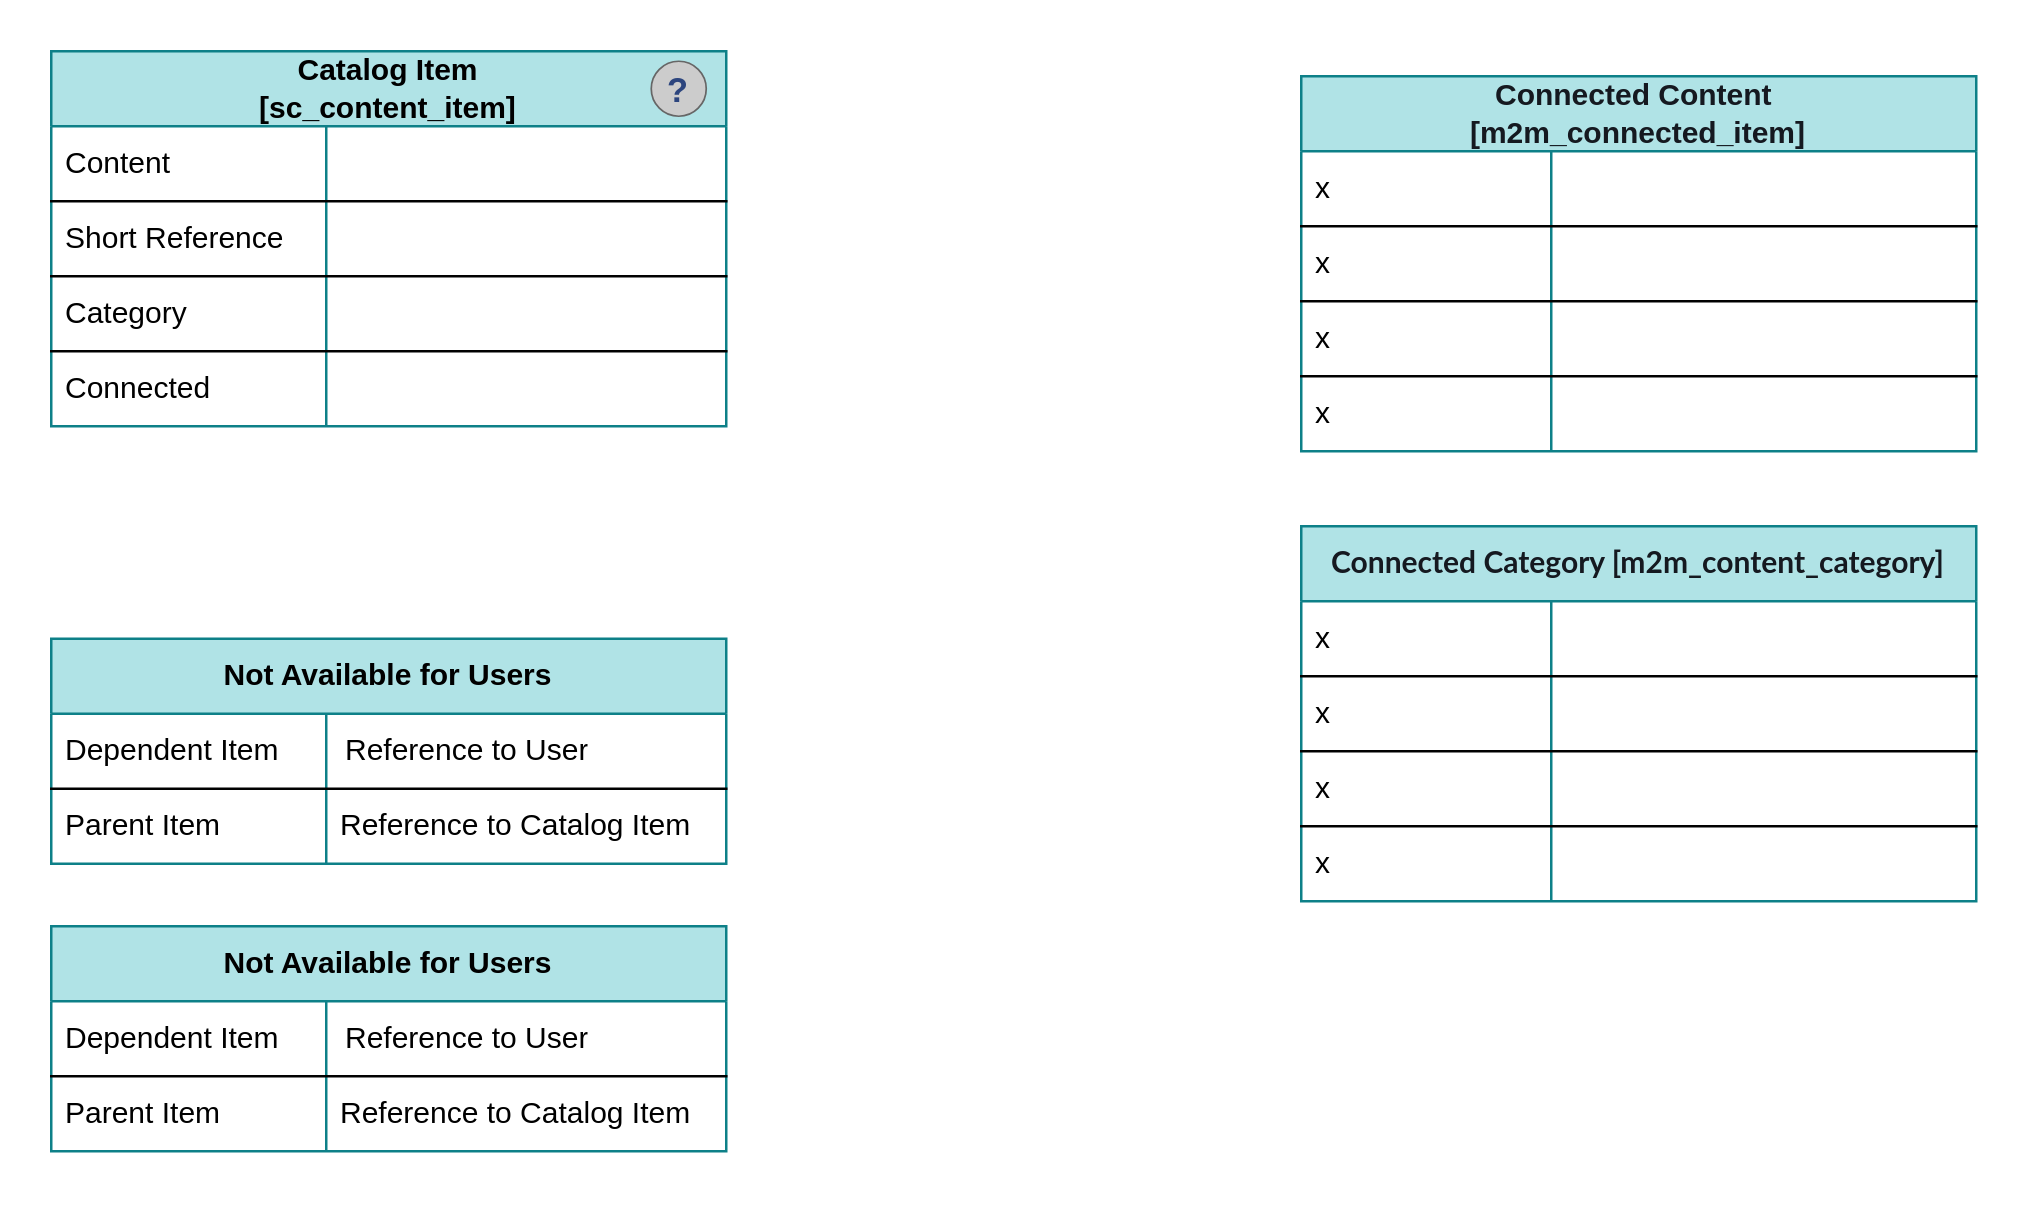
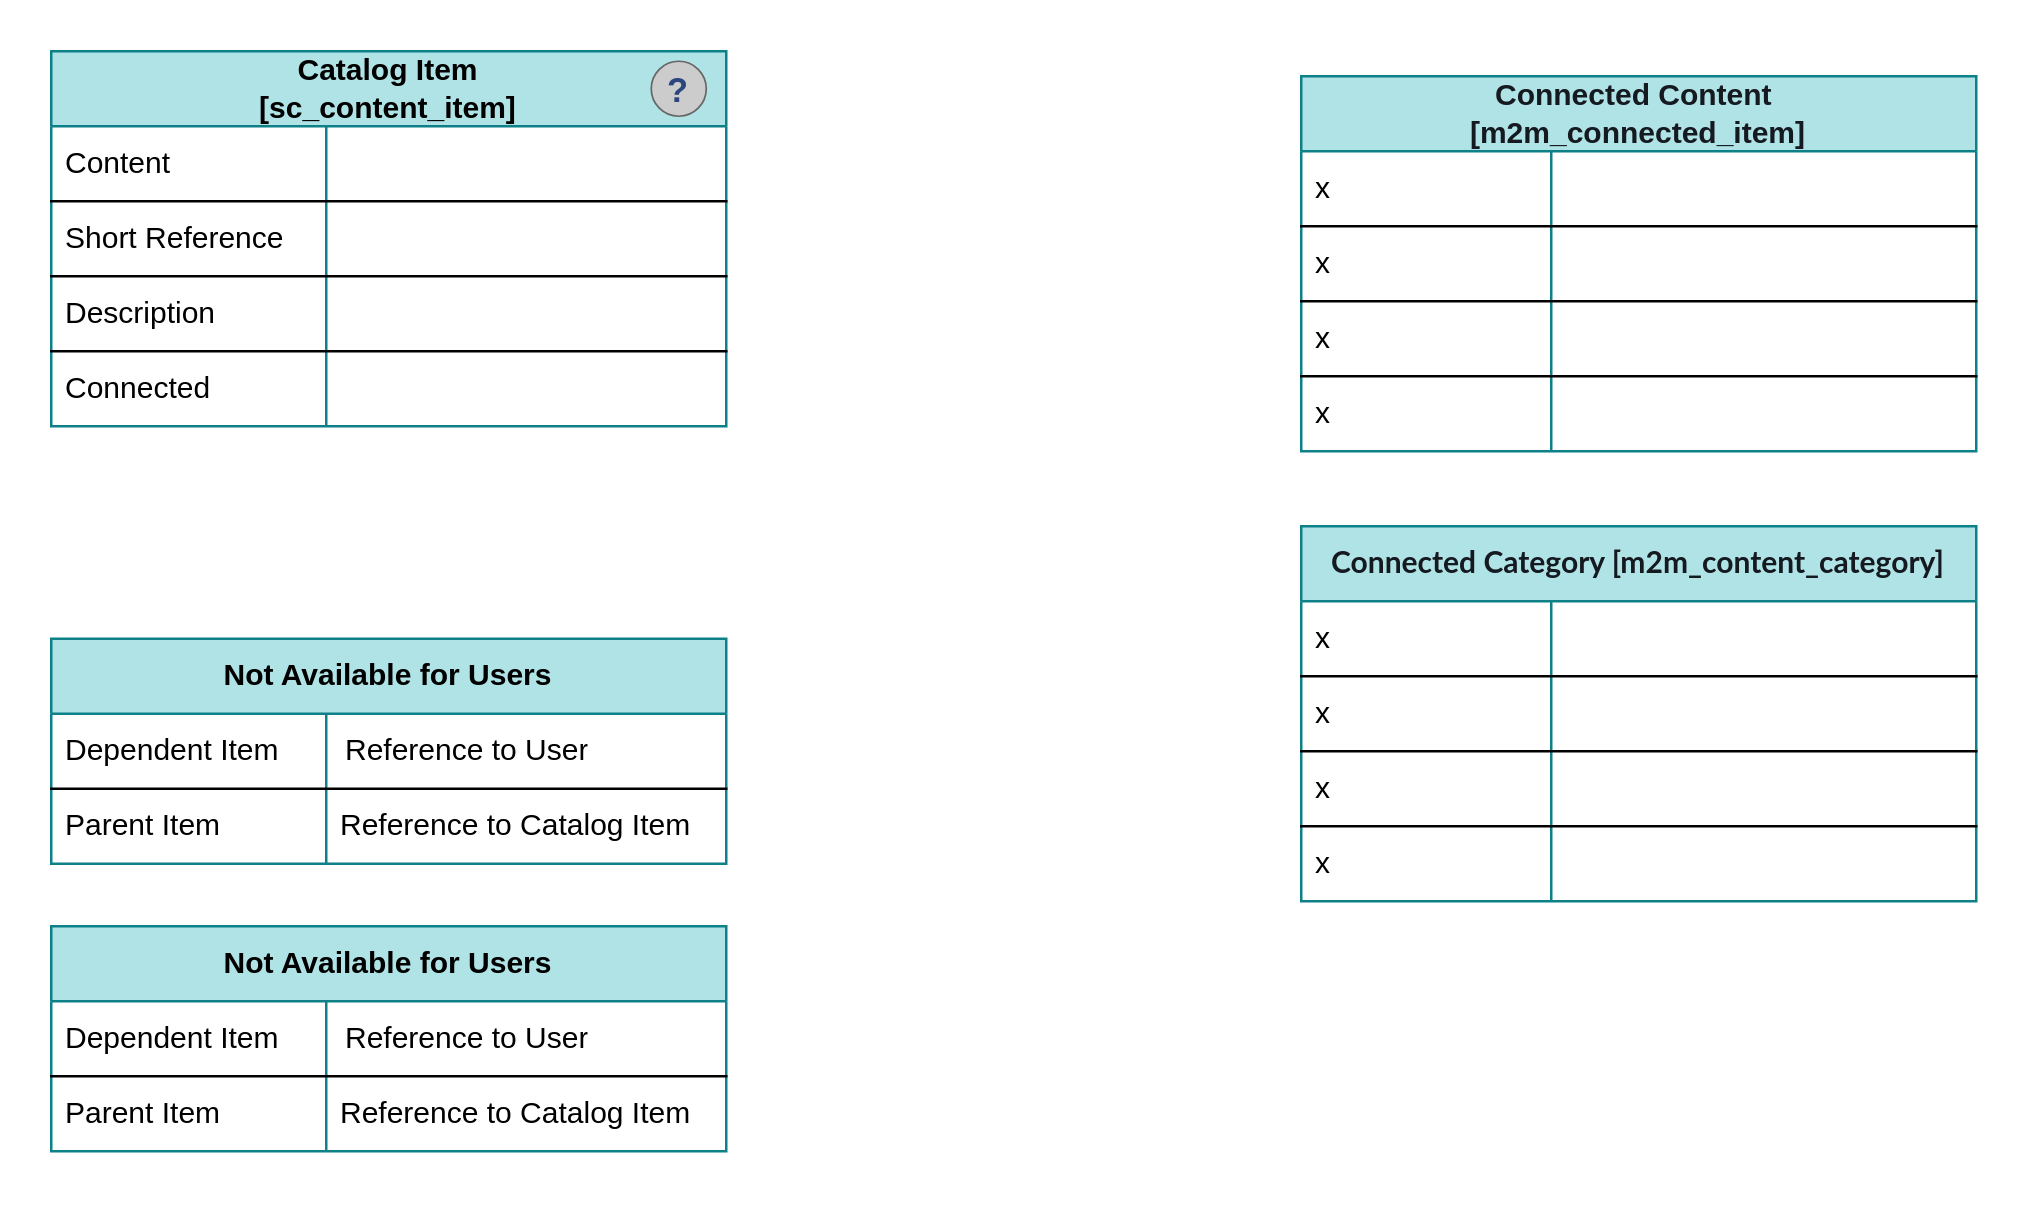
- <mxCell id="24" value="Category" style="shape=partialRectangle;connectable=0;fillColor=none;top=0;left=0;bottom=0;right=0;editable=1;overflow=hidden;html=1;whiteSpace=wrap;align=left;spacingLeft=4;spacingRight=4;" parent="23" vertex="1"><mxGeometry width="110" height="30" as="geometry"><mxRectangle width="110" height="30" as="alternateBounds" /></mxGeometry></mxCell>
+ <mxCell id="24" value="Description" style="shape=partialRectangle;connectable=0;fillColor=none;top=0;left=0;bottom=0;right=0;editable=1;overflow=hidden;html=1;whiteSpace=wrap;align=left;spacingLeft=4;spacingRight=4;" parent="23" vertex="1"><mxGeometry width="110" height="30" as="geometry"><mxRectangle width="110" height="30" as="alternateBounds" /></mxGeometry></mxCell>
